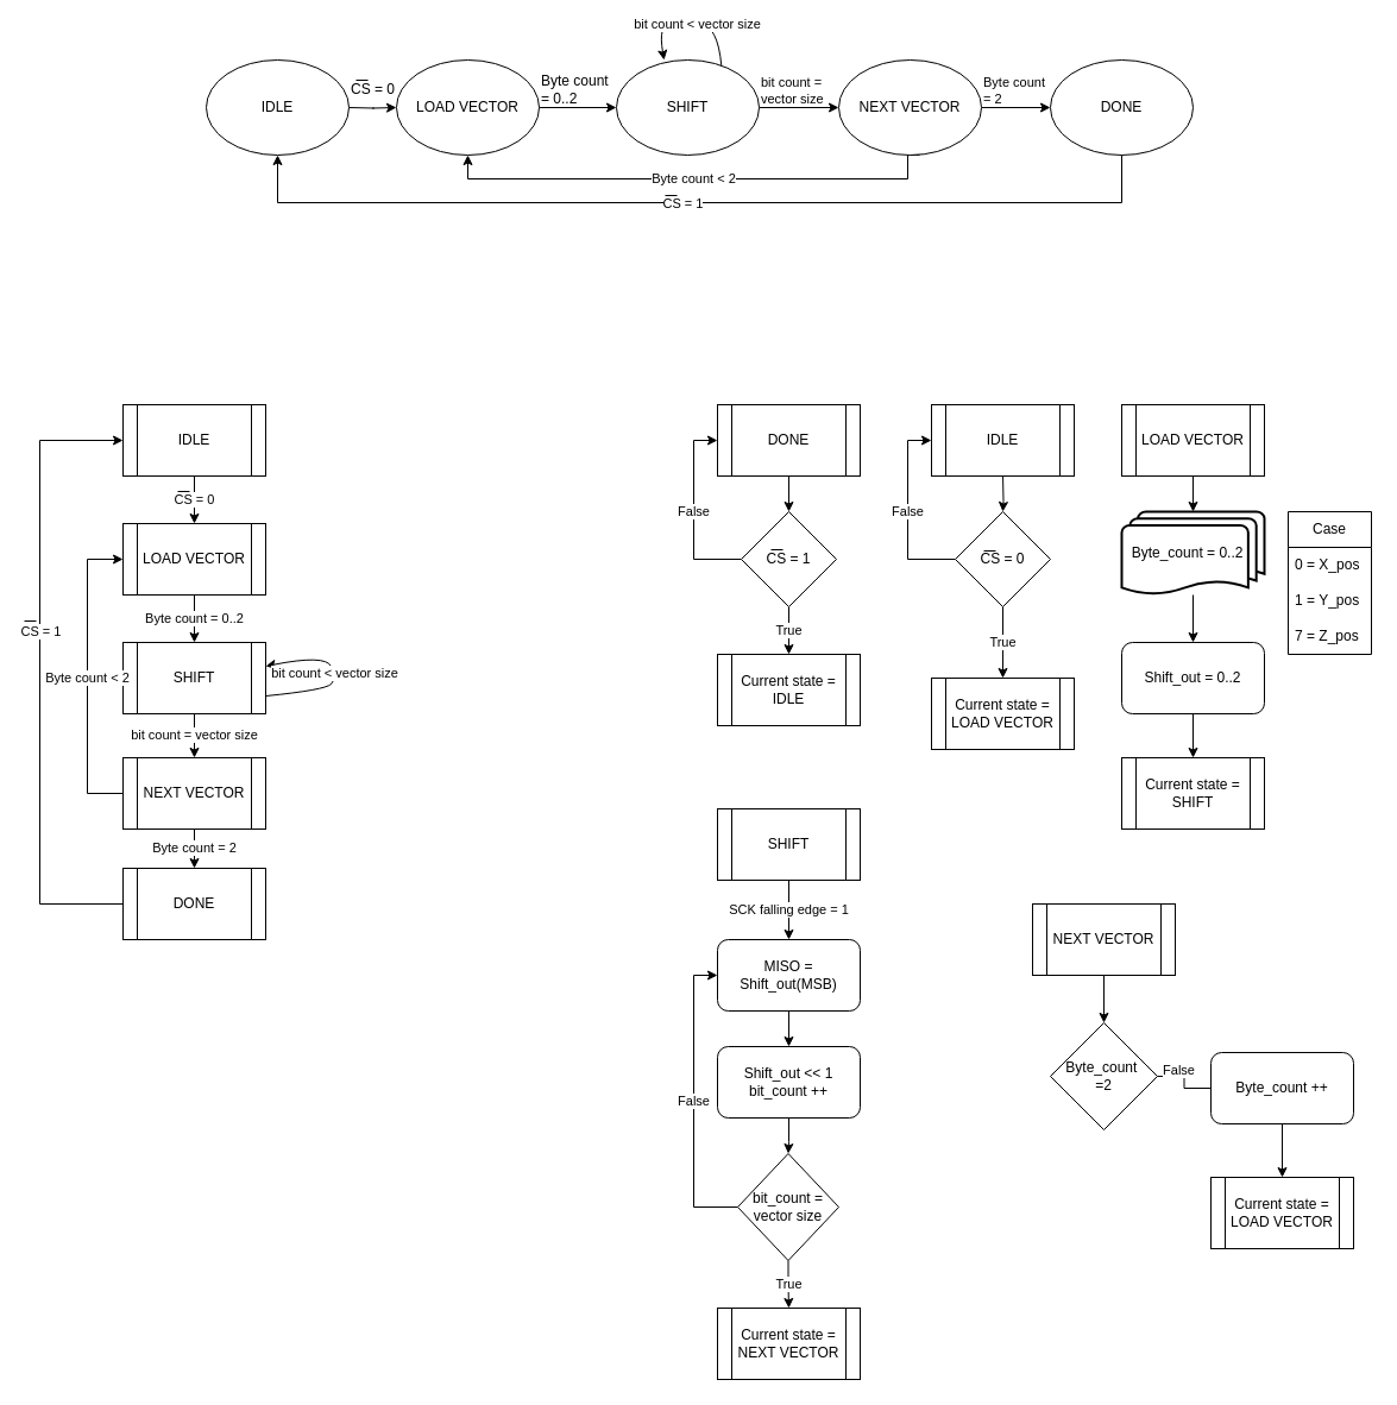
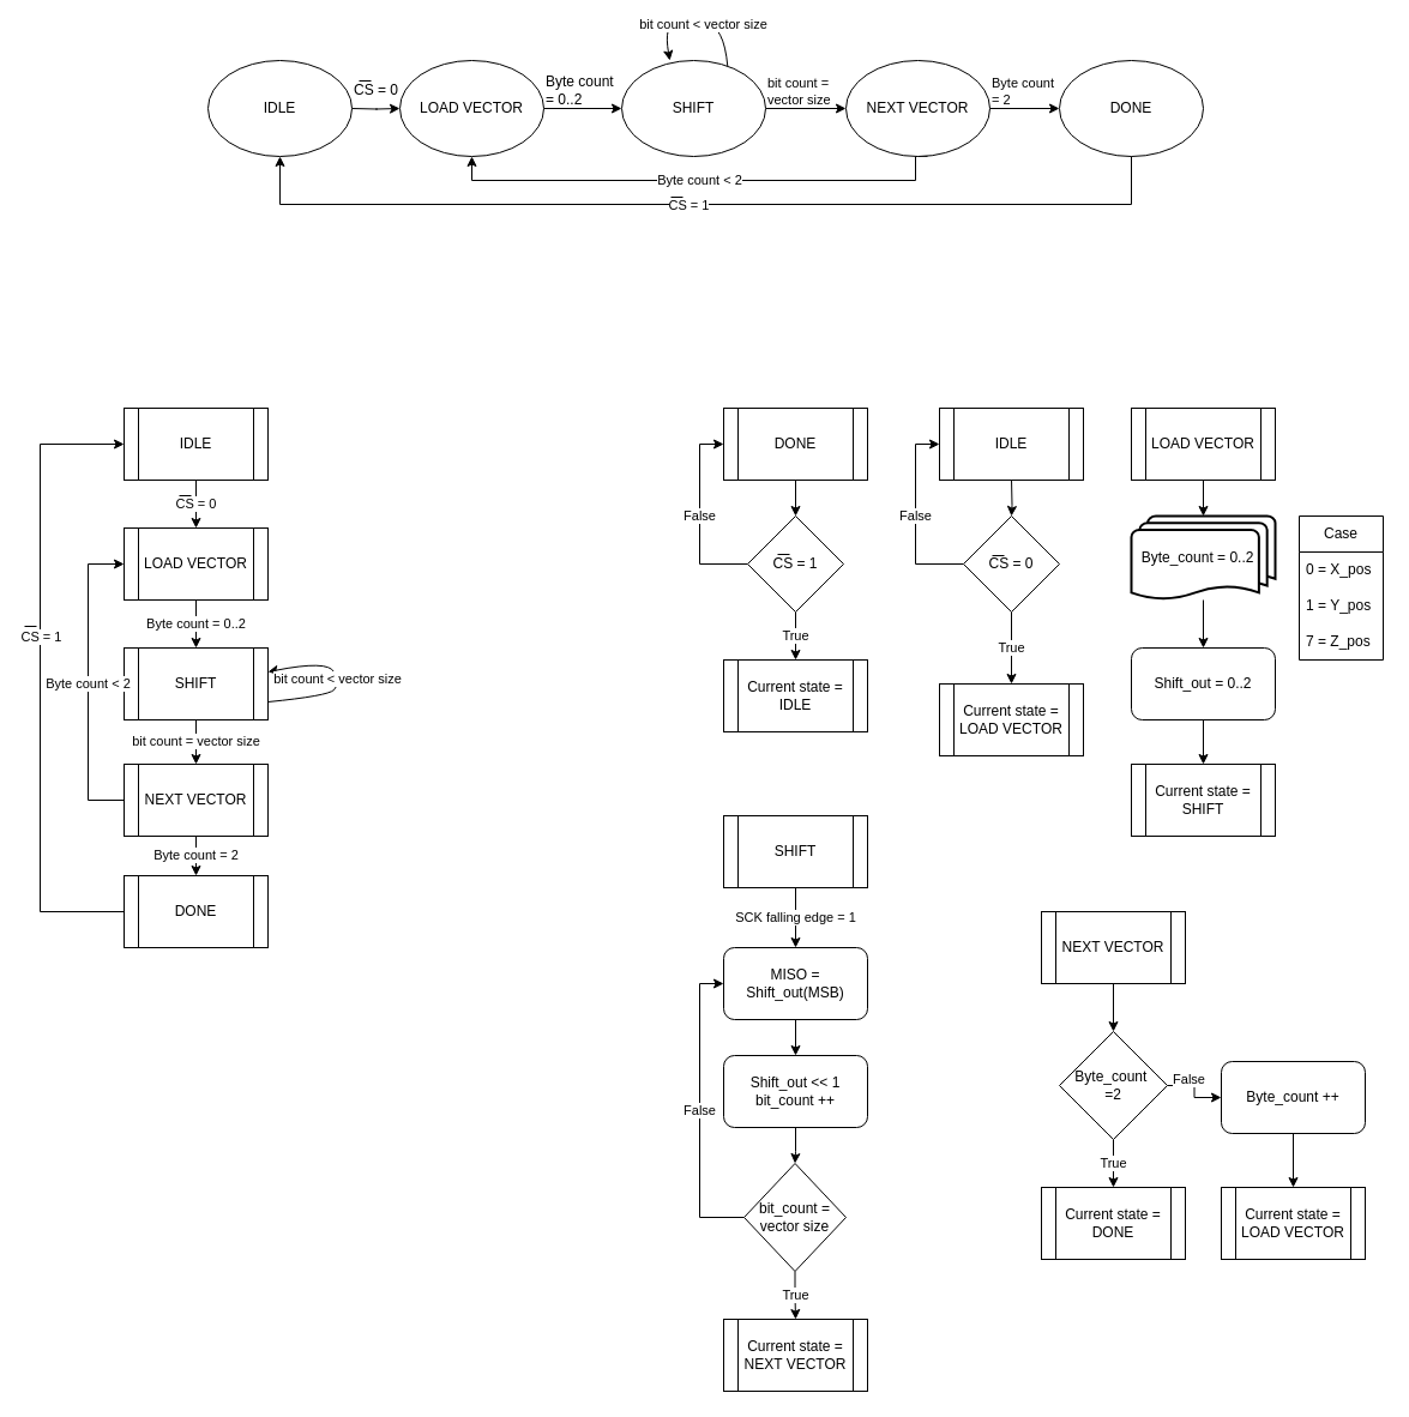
- <mxCell id="44" value="False" style="edgeStyle=orthogonalEdgeStyle;rounded=0;orthogonalLoop=1;jettySize=auto;html=1;endArrow=none;" parent="1" source="45" target="49" edge="1"><mxGeometry x="-0.333" y="5" relative="1" as="geometry"><mxPoint as="offset" /></mxGeometry></mxCell>
+ <mxCell id="44" value="False" style="edgeStyle=orthogonalEdgeStyle;rounded=0;orthogonalLoop=1;jettySize=auto;html=1;" parent="1" source="45" target="49" edge="1"><mxGeometry x="-0.333" y="5" relative="1" as="geometry"><mxPoint as="offset" /></mxGeometry></mxCell>
+ <mxCell id="43" value="True" style="edgeStyle=orthogonalEdgeStyle;rounded=0;orthogonalLoop=1;jettySize=auto;html=1;" parent="1" source="45" target="46" edge="1"><mxGeometry relative="1" as="geometry" /></mxCell>
+ <mxCell id="46" value="Current state = DONE" style="shape=process;whiteSpace=wrap;html=1;backgroundOutline=1;" parent="1" vertex="1"><mxGeometry x="868" y="990" width="120" height="60" as="geometry" /></mxCell>
